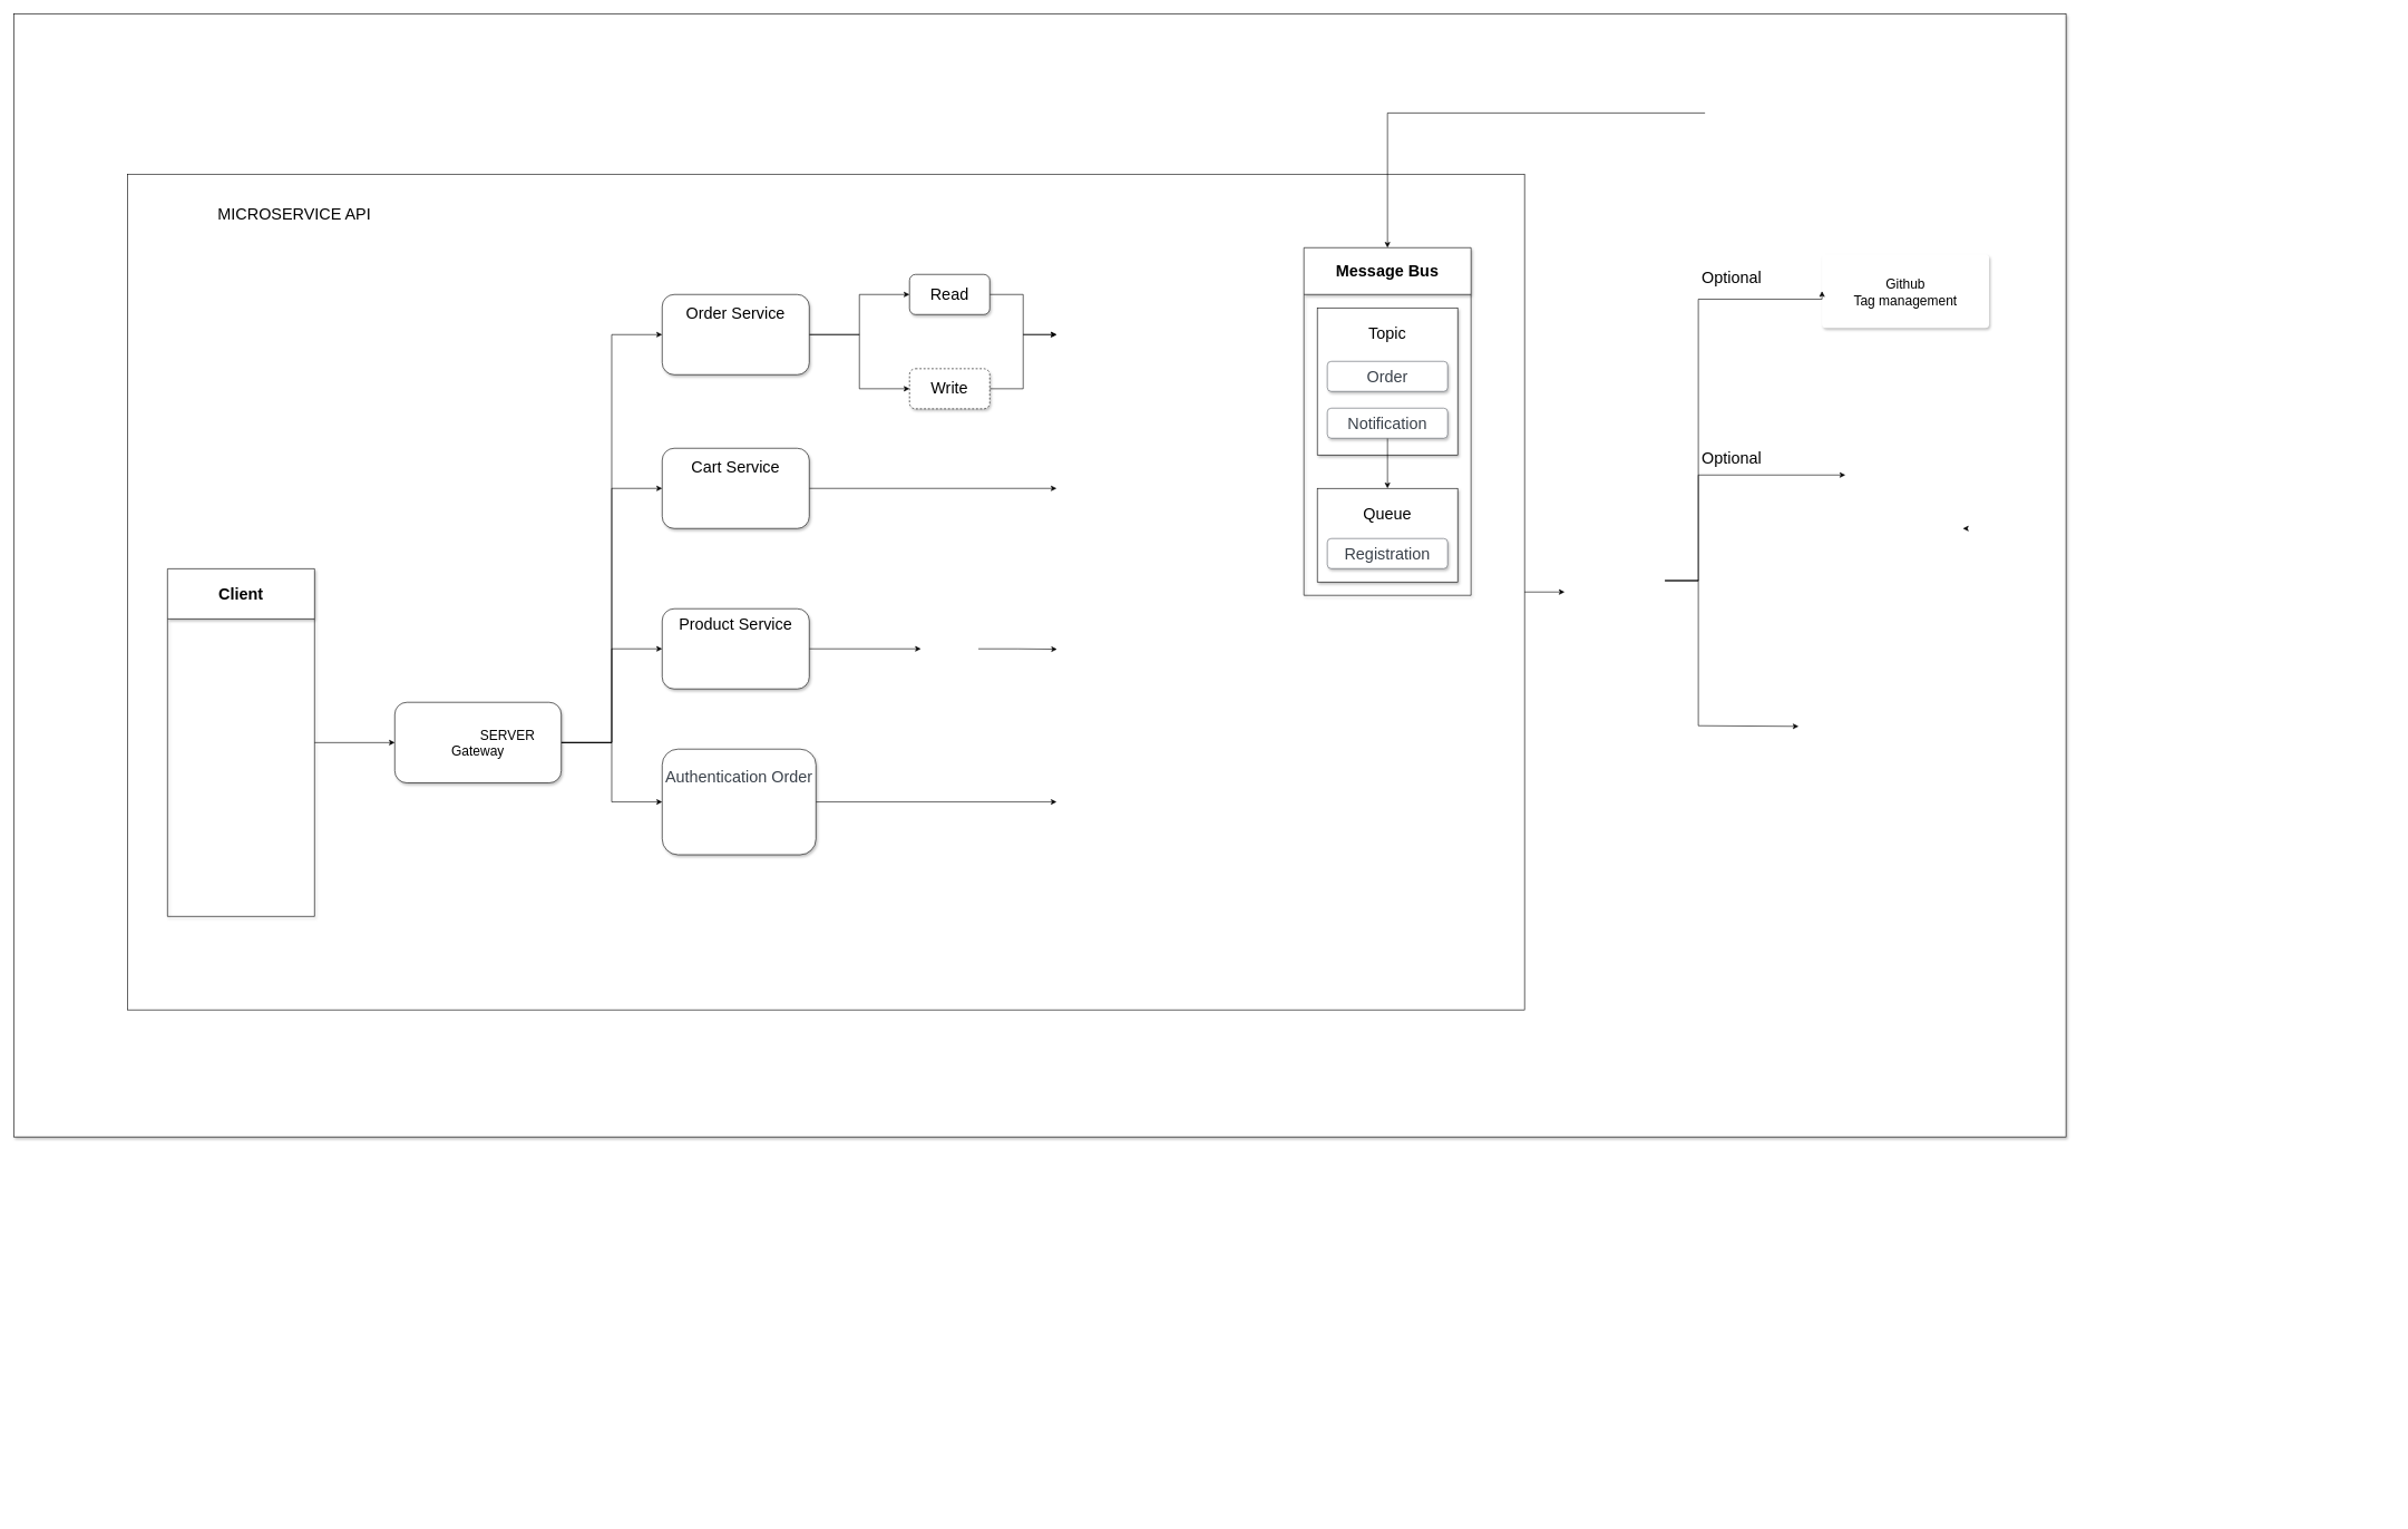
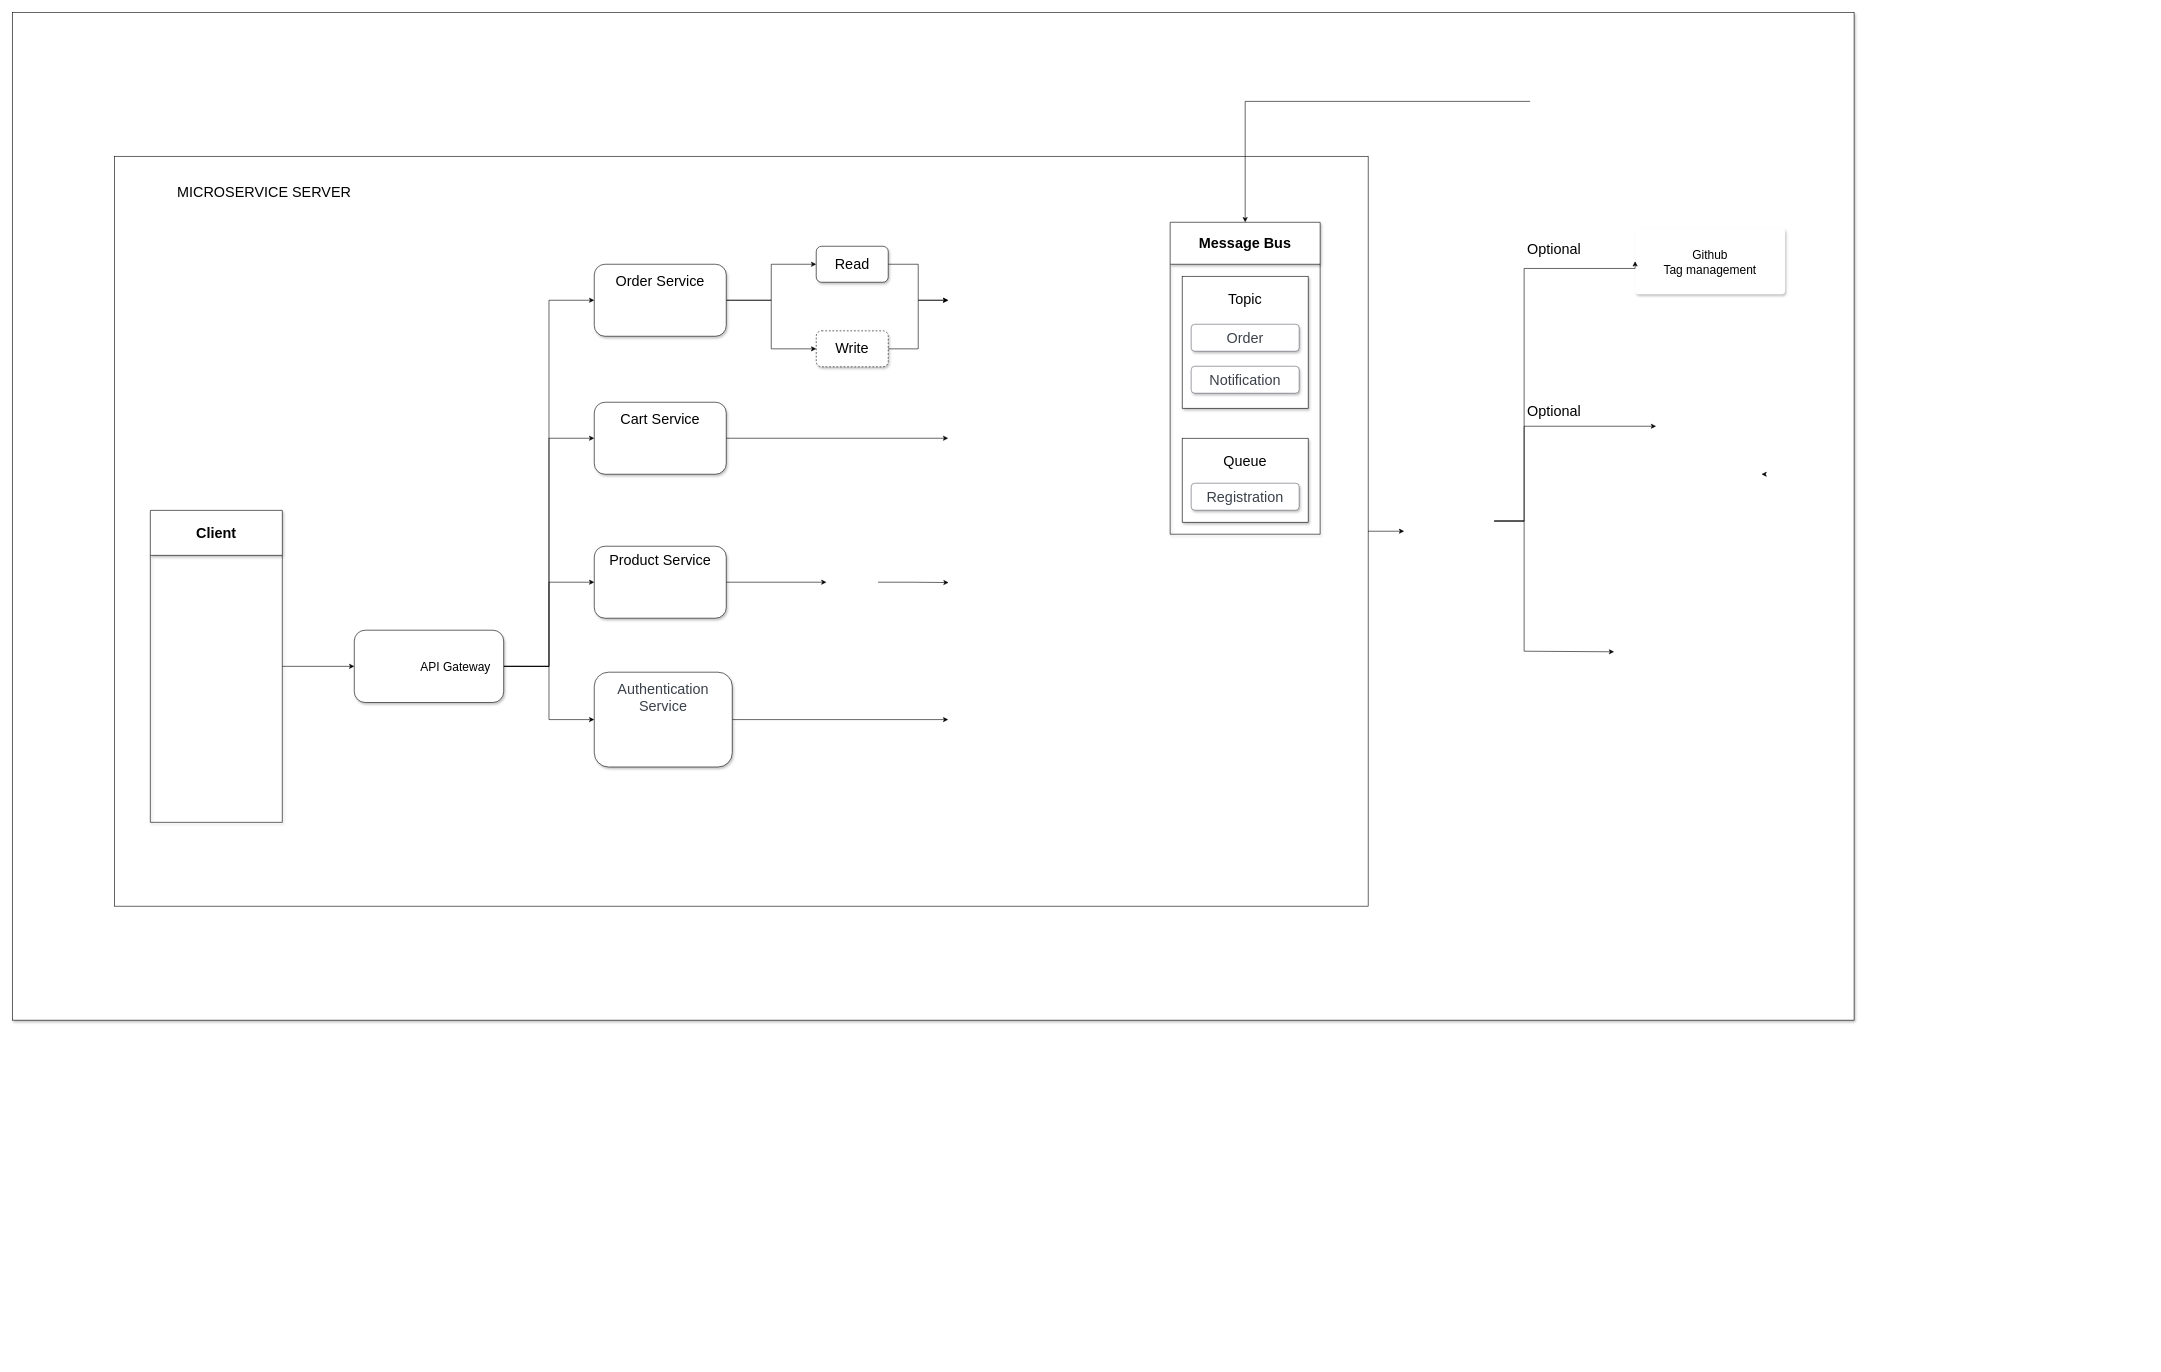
- <mxCell id="64" value="&lt;span style=&quot;font-size: 24px;&quot;&gt;MICROSERVICE API&lt;/span&gt;" style="text;html=1;align=center;verticalAlign=middle;whiteSpace=wrap;rounded=0;fontFamily=Helvetica;fontSize=12;fontColor=default;" parent="1" vertex="1"><mxGeometry x="170" y="305" width="540" height="30" as="geometry" /></mxCell>
+ <mxCell id="64" value="&lt;span style=&quot;font-size: 24px;&quot;&gt;MICROSERVICE SERVER&lt;/span&gt;" style="text;html=1;align=center;verticalAlign=middle;whiteSpace=wrap;rounded=0;fontFamily=Helvetica;fontSize=12;fontColor=default;" parent="1" vertex="1"><mxGeometry x="170" y="305" width="540" height="30" as="geometry" /></mxCell>
- <mxCell id="17" value="" style="edgeStyle=orthogonalEdgeStyle;rounded=0;orthogonalLoop=1;jettySize=auto;html=1;fontFamily=Helvetica;fontSize=12;fontColor=default;" parent="12" source="18" target="13" edge="1"><mxGeometry relative="1" as="geometry" /></mxCell>
- <mxCell id="58" value="&lt;div&gt;&lt;span style=&quot;font-size: 20px;&quot;&gt;&lt;span style=&quot;white-space: pre;&quot;&gt;&#09;&lt;/span&gt;&lt;span style=&quot;white-space: pre;&quot;&gt;&#09;&lt;/span&gt;SERVER Gateway&lt;/span&gt;&lt;br&gt;&lt;/div&gt;" style="rounded=1;whiteSpace=wrap;html=1;shadow=1;" parent="1" vertex="1"><mxGeometry x="590" y="1050" width="249" height="120.5" as="geometry" /></mxCell>
+ <mxCell id="58" value="&lt;div&gt;&lt;span style=&quot;font-size: 20px;&quot;&gt;&lt;span style=&quot;white-space: pre;&quot;&gt;&#09;&lt;/span&gt;&lt;span style=&quot;white-space: pre;&quot;&gt;&#09;&lt;/span&gt;API Gateway&lt;/span&gt;&lt;br&gt;&lt;/div&gt;" style="rounded=1;whiteSpace=wrap;html=1;shadow=1;" parent="1" vertex="1"><mxGeometry x="590" y="1050" width="249" height="120.5" as="geometry" /></mxCell>
- <mxCell id="23" value="&lt;div&gt;&lt;font style=&quot;font-size: 24px;&quot;&gt;&lt;span style=&quot;color: rgb(58, 65, 74);&quot;&gt;Authentication Order&lt;/span&gt;&lt;br&gt;&lt;/font&gt;&lt;/div&gt;&lt;div&gt;&lt;font size=&quot;3&quot;&gt;&lt;br&gt;&lt;/font&gt;&lt;/div&gt;&lt;div&gt;&lt;font size=&quot;3&quot;&gt;&lt;br&gt;&lt;/font&gt;&lt;/div&gt;&lt;div&gt;&lt;font size=&quot;3&quot;&gt;&lt;br&gt;&lt;/font&gt;&lt;/div&gt;&lt;div&gt;&lt;br&gt;&lt;/div&gt;" style="rounded=1;whiteSpace=wrap;html=1;shadow=1;" parent="9" vertex="1"><mxGeometry x="210" y="860" width="230" height="158" as="geometry" /></mxCell>
+ <mxCell id="23" value="&lt;div&gt;&lt;font style=&quot;font-size: 24px;&quot;&gt;&lt;span style=&quot;color: rgb(58, 65, 74);&quot;&gt;Authentication Service&lt;/span&gt;&lt;br&gt;&lt;/font&gt;&lt;/div&gt;&lt;div&gt;&lt;font size=&quot;3&quot;&gt;&lt;br&gt;&lt;/font&gt;&lt;/div&gt;&lt;div&gt;&lt;font size=&quot;3&quot;&gt;&lt;br&gt;&lt;/font&gt;&lt;/div&gt;&lt;div&gt;&lt;font size=&quot;3&quot;&gt;&lt;br&gt;&lt;/font&gt;&lt;/div&gt;&lt;div&gt;&lt;br&gt;&lt;/div&gt;" style="rounded=1;whiteSpace=wrap;html=1;shadow=1;" parent="9" vertex="1"><mxGeometry x="210" y="860" width="230" height="158" as="geometry" /></mxCell>
